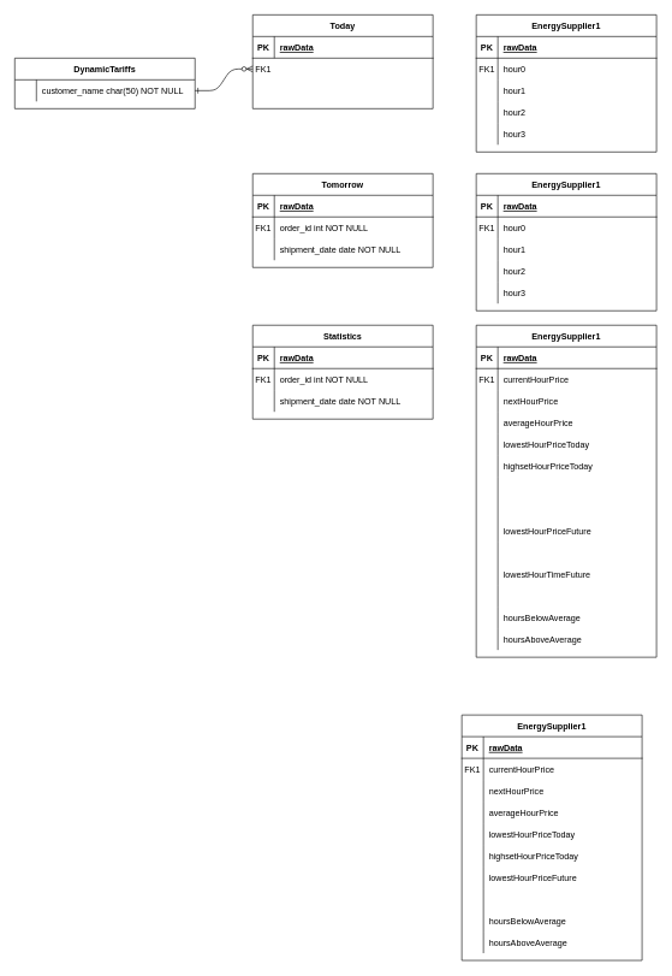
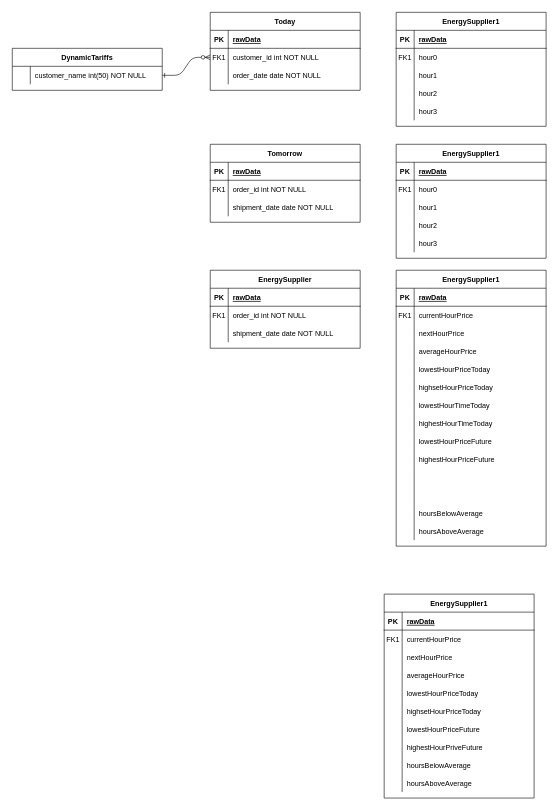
+ <mxCell id="9" value="customer_id int NOT NULL" style="shape=partialRectangle;overflow=hidden;connectable=0;fillColor=none;top=0;left=0;bottom=0;right=0;align=left;spacingLeft=6;" parent="7" vertex="1"><mxGeometry x="30" width="220" height="30" as="geometry"><mxRectangle width="220" height="30" as="alternateBounds" /></mxGeometry></mxCell>
+ <mxCell id="12" value="order_date date NOT NULL" style="shape=partialRectangle;overflow=hidden;connectable=0;fillColor=none;top=0;left=0;bottom=0;right=0;align=left;spacingLeft=6;" parent="10" vertex="1"><mxGeometry x="30" width="220" height="30" as="geometry"><mxRectangle width="220" height="30" as="alternateBounds" /></mxGeometry></mxCell>
- <mxCell id="26" value="customer_name char(50) NOT NULL" style="shape=partialRectangle;overflow=hidden;connectable=0;fillColor=none;top=0;left=0;bottom=0;right=0;align=left;spacingLeft=6;" parent="24" vertex="1"><mxGeometry x="30" width="220" height="30" as="geometry"><mxRectangle width="220" height="30" as="alternateBounds" /></mxGeometry></mxCell>
+ <mxCell id="26" value="customer_name int(50) NOT NULL" style="shape=partialRectangle;overflow=hidden;connectable=0;fillColor=none;top=0;left=0;bottom=0;right=0;align=left;spacingLeft=6;" parent="24" vertex="1"><mxGeometry x="30" width="220" height="30" as="geometry"><mxRectangle width="220" height="30" as="alternateBounds" /></mxGeometry></mxCell>
- <mxCell id="27" value="Statistics" style="shape=table;startSize=30;container=1;collapsible=1;childLayout=tableLayout;fixedRows=1;rowLines=0;fontStyle=1;align=center;resizeLast=1;" parent="1" vertex="1"><mxGeometry x="350" y="450" width="250" height="130" as="geometry" /></mxCell>
+ <mxCell id="27" value="EnergySupplier" style="shape=table;startSize=30;container=1;collapsible=1;childLayout=tableLayout;fixedRows=1;rowLines=0;fontStyle=1;align=center;resizeLast=1;" parent="1" vertex="1"><mxGeometry x="350" y="450" width="250" height="130" as="geometry" /></mxCell>
+ <mxCell id="58" value="lowestHourTimeToday" style="shape=partialRectangle;overflow=hidden;connectable=0;fillColor=none;top=0;left=0;bottom=0;right=0;align=left;spacingLeft=6;" parent="56" vertex="1"><mxGeometry x="30" width="220" height="30" as="geometry"><mxRectangle width="220" height="30" as="alternateBounds" /></mxGeometry></mxCell>
+ <mxCell id="61" value="highestHourTimeToday" style="shape=partialRectangle;overflow=hidden;connectable=0;fillColor=none;top=0;left=0;bottom=0;right=0;align=left;spacingLeft=6;" parent="59" vertex="1"><mxGeometry x="30" width="220" height="30" as="geometry"><mxRectangle width="220" height="30" as="alternateBounds" /></mxGeometry></mxCell>
+ <mxCell id="67" value="highestHourPriceFuture" style="shape=partialRectangle;overflow=hidden;connectable=0;fillColor=none;top=0;left=0;bottom=0;right=0;align=left;spacingLeft=6;" parent="65" vertex="1"><mxGeometry x="30" width="220" height="30" as="geometry"><mxRectangle width="220" height="30" as="alternateBounds" /></mxGeometry></mxCell>
- <mxCell id="70" value="lowestHourTimeFuture" style="shape=partialRectangle;overflow=hidden;connectable=0;fillColor=none;top=0;left=0;bottom=0;right=0;align=left;spacingLeft=6;" parent="68" vertex="1"><mxGeometry x="30" width="220" height="30" as="geometry"><mxRectangle width="220" height="30" as="alternateBounds" /></mxGeometry></mxCell>
+ <mxCell id="136" value="highestHourPriveFuture" style="shape=partialRectangle;overflow=hidden;connectable=0;fillColor=none;top=0;left=0;bottom=0;right=0;align=left;spacingLeft=6;" parent="134" vertex="1"><mxGeometry x="30" width="220" height="30" as="geometry"><mxRectangle width="220" height="30" as="alternateBounds" /></mxGeometry></mxCell>
